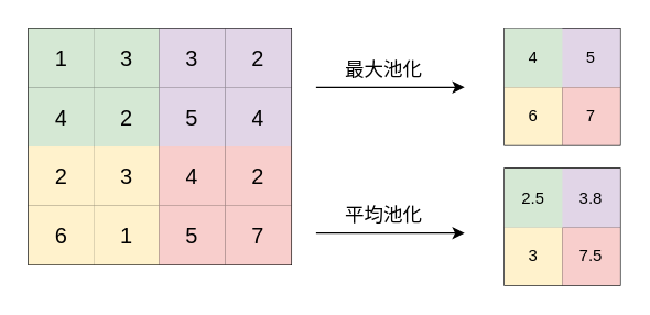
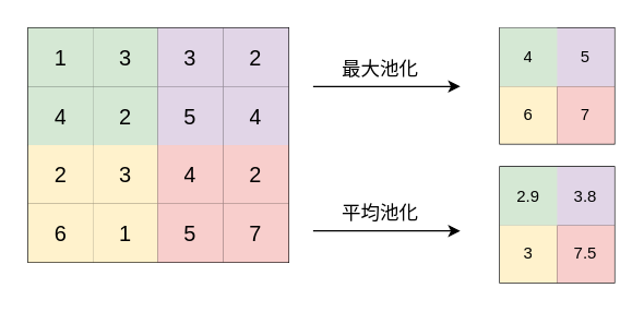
- <mxCell id="36" value="2.5" style="shape=partialRectangle;html=1;whiteSpace=wrap;connectable=0;strokeColor=#82b366;overflow=hidden;fillColor=#d5e8d4;top=0;left=0;bottom=0;right=0;pointerEvents=1;" vertex="1" parent="35"><mxGeometry width="42" height="43" as="geometry"><mxRectangle width="42" height="43" as="alternateBounds" /></mxGeometry></mxCell>
+ <mxCell id="36" value="2.9" style="shape=partialRectangle;html=1;whiteSpace=wrap;connectable=0;strokeColor=#82b366;overflow=hidden;fillColor=#d5e8d4;top=0;left=0;bottom=0;right=0;pointerEvents=1;" vertex="1" parent="35"><mxGeometry width="42" height="43" as="geometry"><mxRectangle width="42" height="43" as="alternateBounds" /></mxGeometry></mxCell>
